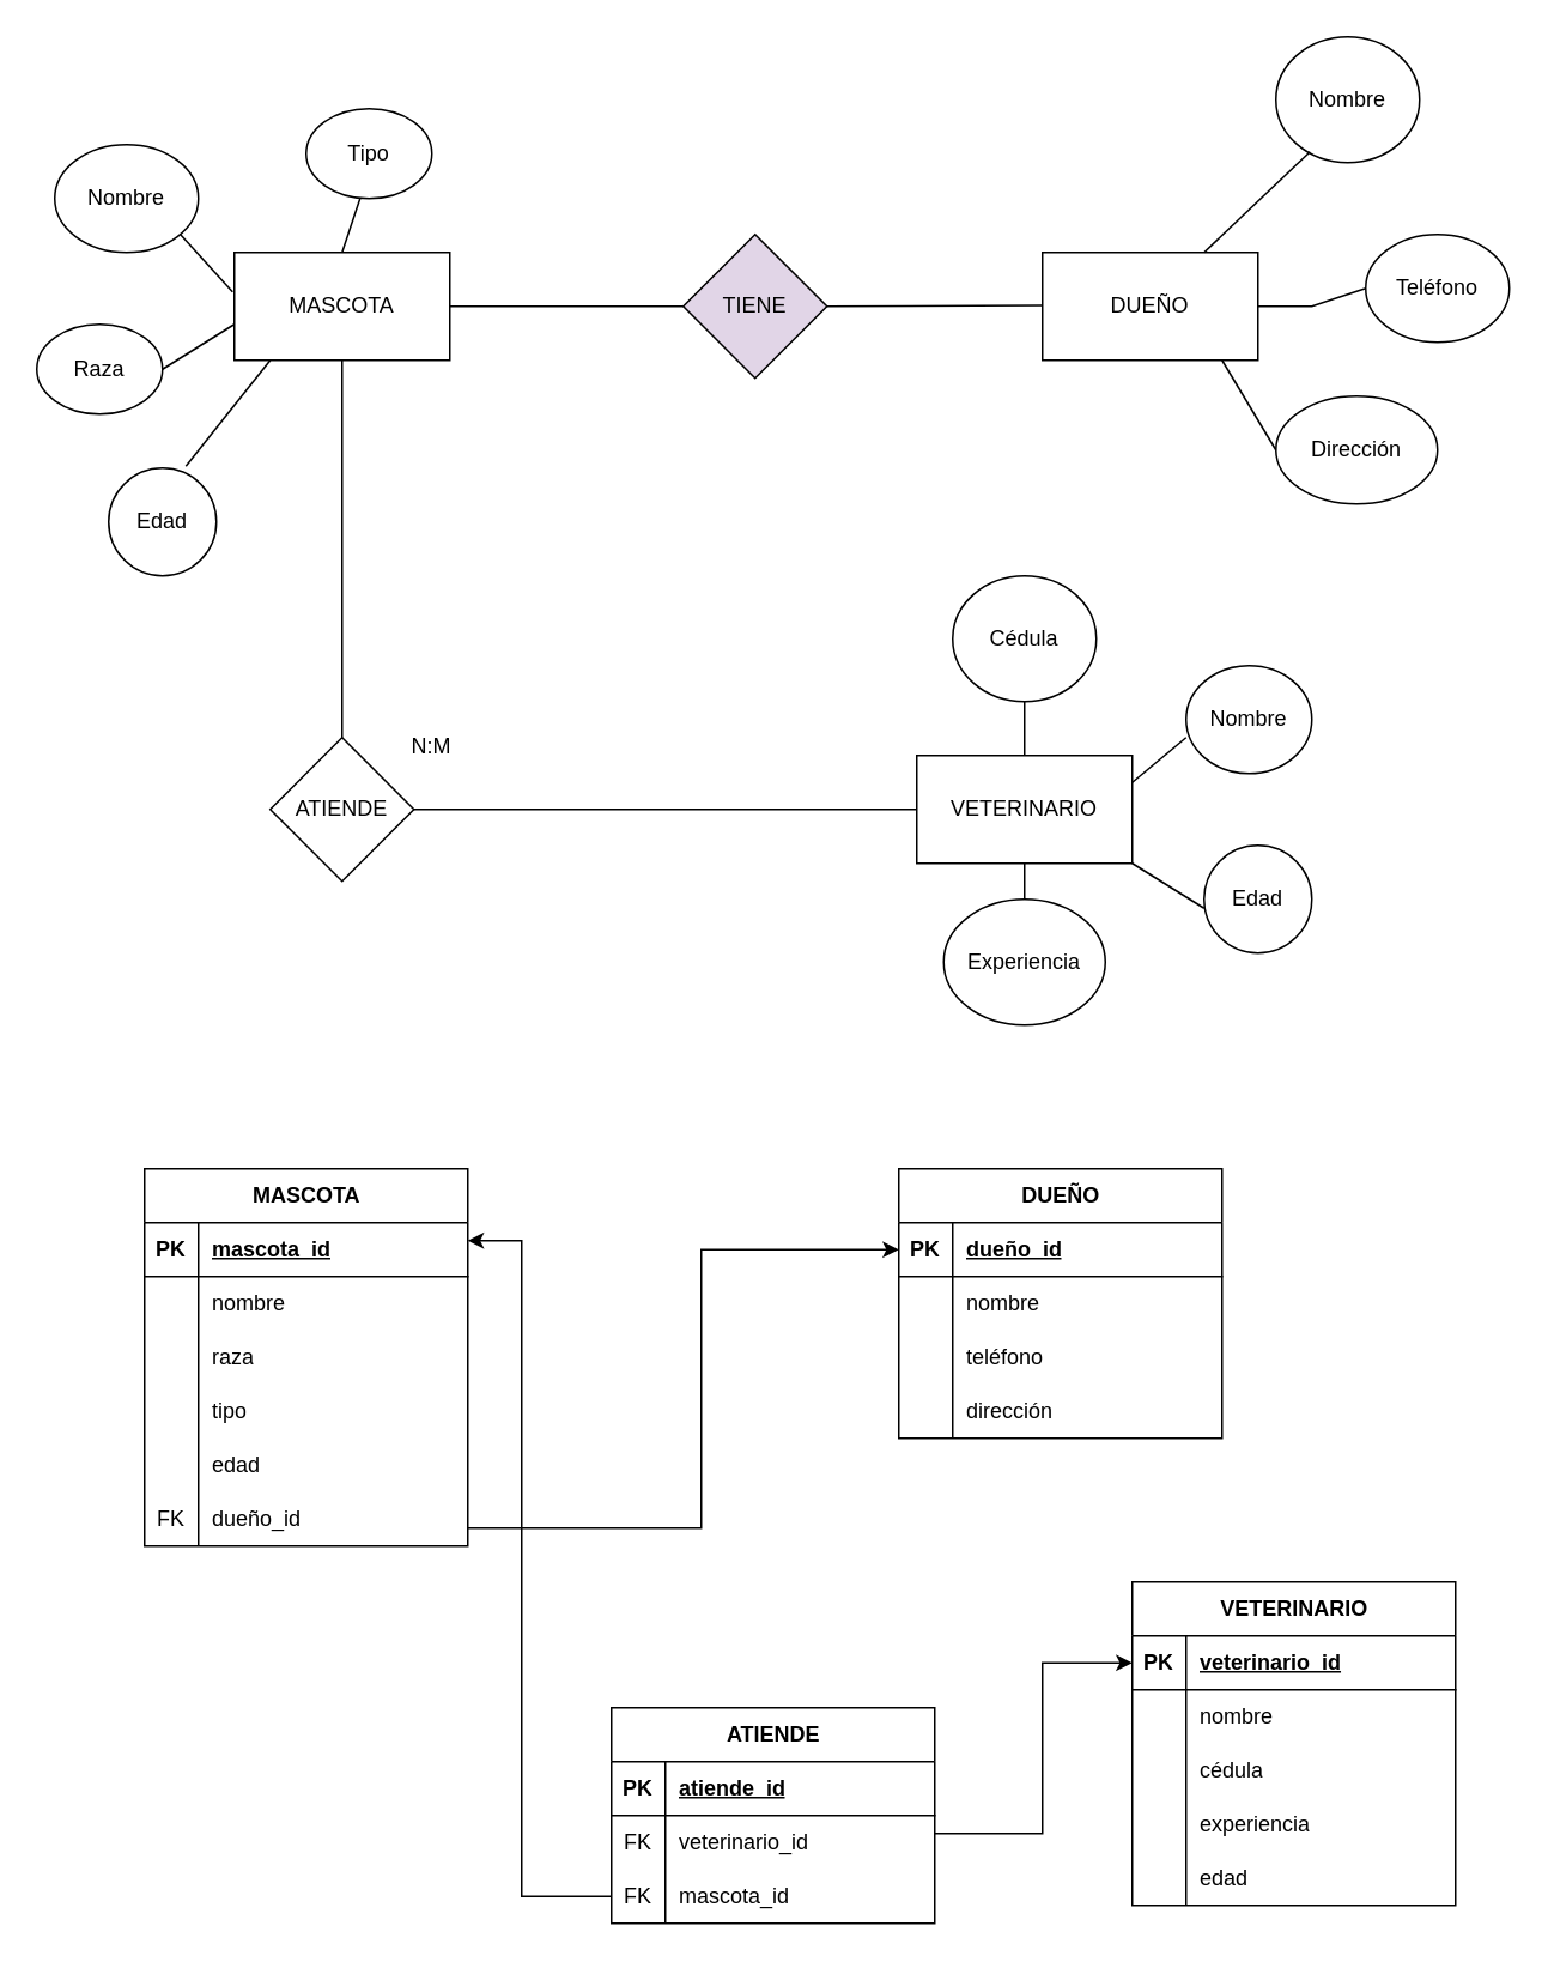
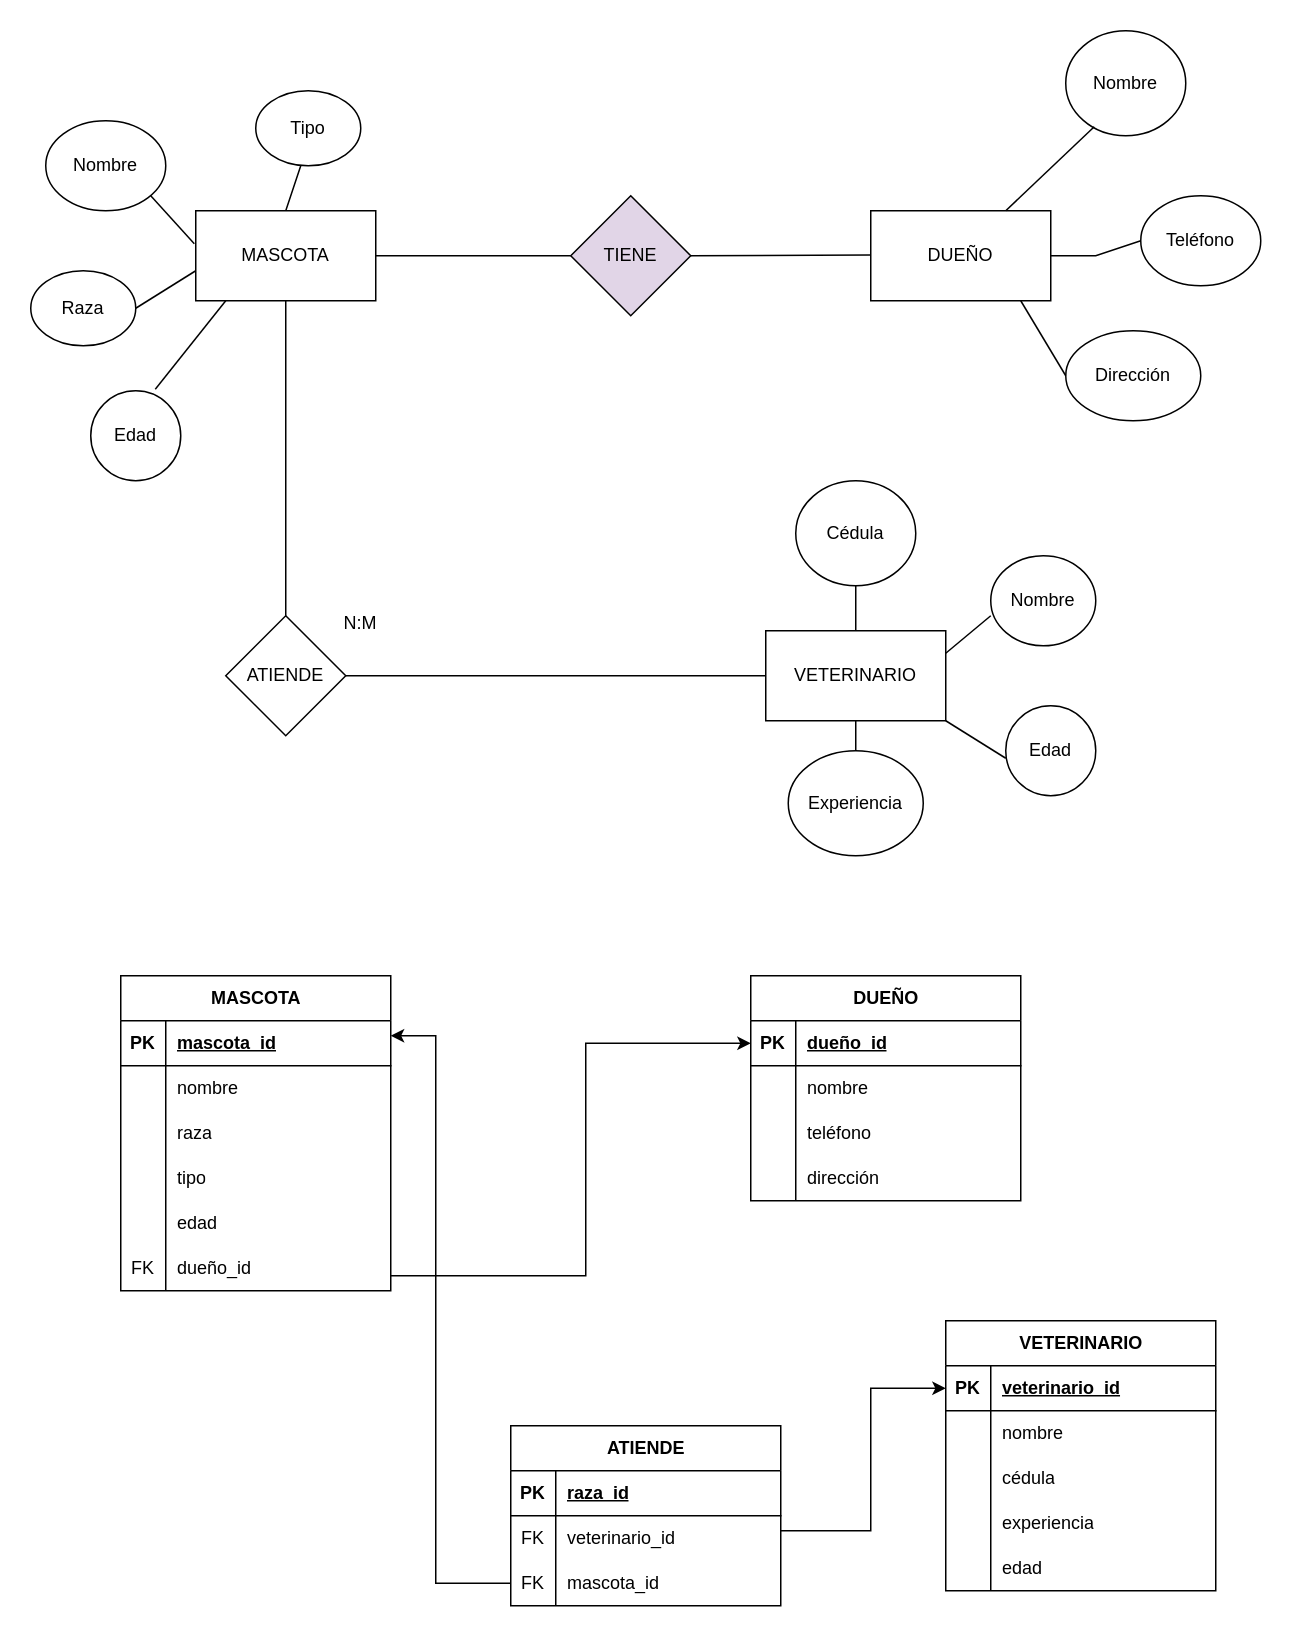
- <mxCell id="86" value="atiende_id" style="shape=partialRectangle;connectable=0;fillColor=none;top=0;left=0;bottom=0;right=0;align=left;spacingLeft=6;fontStyle=5;overflow=hidden;whiteSpace=wrap;html=1;" vertex="1" parent="84"><mxGeometry x="30" width="150" height="30" as="geometry"><mxRectangle width="150" height="30" as="alternateBounds" /></mxGeometry></mxCell>
+ <mxCell id="86" value="raza_id" style="shape=partialRectangle;connectable=0;fillColor=none;top=0;left=0;bottom=0;right=0;align=left;spacingLeft=6;fontStyle=5;overflow=hidden;whiteSpace=wrap;html=1;" vertex="1" parent="84"><mxGeometry x="30" width="150" height="30" as="geometry"><mxRectangle width="150" height="30" as="alternateBounds" /></mxGeometry></mxCell>
